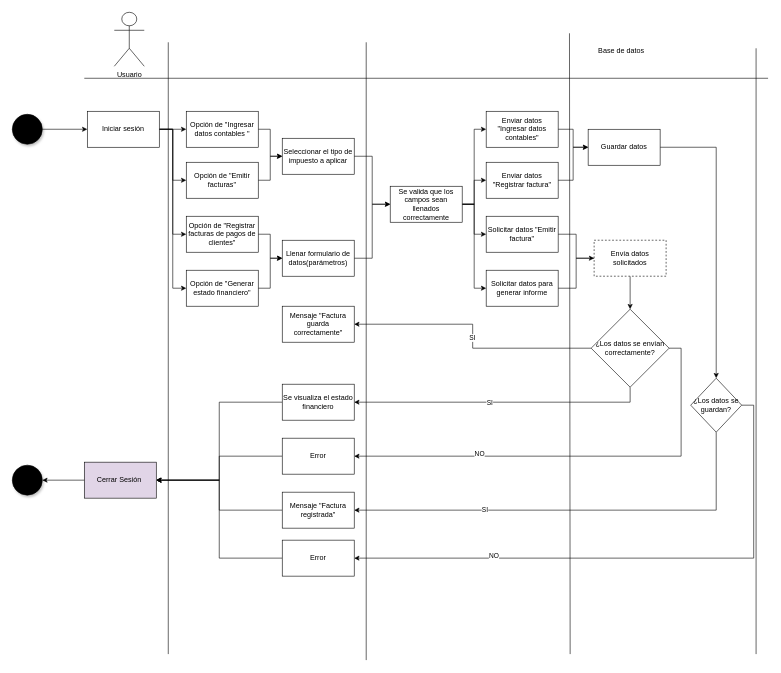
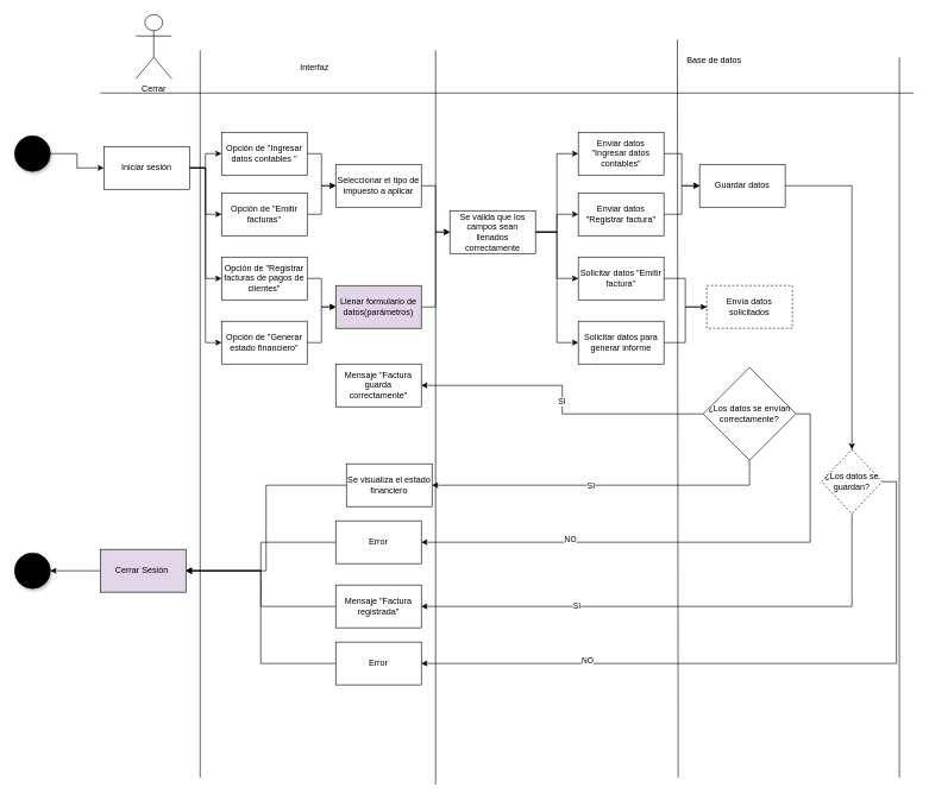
- <mxCell id="9" value="Base de datos" style="text;html=1;align=center;verticalAlign=middle;resizable=0;points=[];autosize=1;strokeColor=none;fillColor=none;" vertex="1" parent="1"><mxGeometry x="985" y="70" width="100" height="30" as="geometry" /></mxCell>
+ <mxCell id="9" value="Base de datos" style="text;html=1;align=center;verticalAlign=middle;resizable=0;points=[];autosize=1;strokeColor=none;fillColor=none;" vertex="1" parent="1"><mxGeometry x="950" y="70" width="100" height="30" as="geometry" /></mxCell>
+ <mxCell id="8" value="Interfaz" style="text;html=1;align=center;verticalAlign=middle;resizable=0;points=[];autosize=1;strokeColor=none;fillColor=none;" vertex="1" parent="1"><mxGeometry x="410" y="80" width="60" height="30" as="geometry" /></mxCell>
- <mxCell id="7" value="Usuario" style="shape=umlActor;verticalLabelPosition=bottom;verticalAlign=top;html=1;outlineConnect=0;" vertex="1" parent="1"><mxGeometry x="190" y="20" width="50" height="90" as="geometry" /></mxCell>
+ <mxCell id="7" value="Cerrar" style="shape=umlActor;verticalLabelPosition=bottom;verticalAlign=top;html=1;outlineConnect=0;" vertex="1" parent="1"><mxGeometry x="190" y="20" width="50" height="90" as="geometry" /></mxCell>
- <mxCell id="15" value="Iniciar sesión" style="rounded=0;whiteSpace=wrap;html=1;" vertex="1" parent="1"><mxGeometry x="145" y="185" width="120" height="60" as="geometry" /></mxCell>
+ <mxCell id="15" value="Iniciar sesión" style="rounded=0;whiteSpace=wrap;html=1;" vertex="1" parent="1"><mxGeometry x="145" y="205" width="120" height="60" as="geometry" /></mxCell>
- <mxCell id="21" value="Guardar datos" style="rounded=0;whiteSpace=wrap;html=1;" vertex="1" parent="1"><mxGeometry x="980" y="215" width="120" height="60" as="geometry" /></mxCell>
+ <mxCell id="21" value="Guardar datos" style="rounded=0;whiteSpace=wrap;html=1;" vertex="1" parent="1"><mxGeometry x="980" y="230" width="120" height="60" as="geometry" /></mxCell>
- <mxCell id="26" value="Se valida que los campos sean llenados correctamente" style="rounded=0;whiteSpace=wrap;html=1;" vertex="1" parent="1"><mxGeometry x="650" y="310" width="120" height="60" as="geometry" /></mxCell>
+ <mxCell id="26" value="Se valida que los campos sean llenados correctamente" style="rounded=0;whiteSpace=wrap;html=1;" vertex="1" parent="1"><mxGeometry x="630" y="295" width="120" height="60" as="geometry" /></mxCell>
- <mxCell id="41" value="Llenar formulario de datos(parámetros)" style="rounded=0;whiteSpace=wrap;html=1;" vertex="1" parent="1"><mxGeometry x="470" y="400" width="120" height="60" as="geometry" /></mxCell>
+ <mxCell id="41" value="Llenar formulario de datos(parámetros)" style="rounded=0;whiteSpace=wrap;html=1;fillColor=#e1d5e7;" vertex="1" parent="1"><mxGeometry x="470" y="400" width="120" height="60" as="geometry" /></mxCell>
- <mxCell id="27" style="edgeStyle=orthogonalEdgeStyle;rounded=0;orthogonalLoop=1;jettySize=auto;html=1;exitX=0.5;exitY=1;exitDx=0;exitDy=0;entryX=0.5;entryY=0;entryDx=0;entryDy=0;" edge="1" parent="1" source="28" target="58"><mxGeometry relative="1" as="geometry" /></mxCell>
- <mxCell id="61" value="Se visualiza el estado financiero" style="rounded=0;whiteSpace=wrap;html=1;" vertex="1" parent="1"><mxGeometry x="470" y="640" width="120" height="60" as="geometry" /></mxCell>
+ <mxCell id="61" value="Se visualiza el estado financiero" style="rounded=0;whiteSpace=wrap;html=1;" vertex="1" parent="1"><mxGeometry x="485" y="650" width="120" height="60" as="geometry" /></mxCell>
- <mxCell id="33" value="¿Los datos se guardan?" style="rhombus;whiteSpace=wrap;html=1;" vertex="1" parent="1"><mxGeometry x="1151" y="630" width="85" height="90" as="geometry" /></mxCell>
+ <mxCell id="33" value="¿Los datos se guardan?" style="rhombus;whiteSpace=wrap;html=1;dashed=1;" vertex="1" parent="1"><mxGeometry x="1151" y="630" width="85" height="90" as="geometry" /></mxCell>
